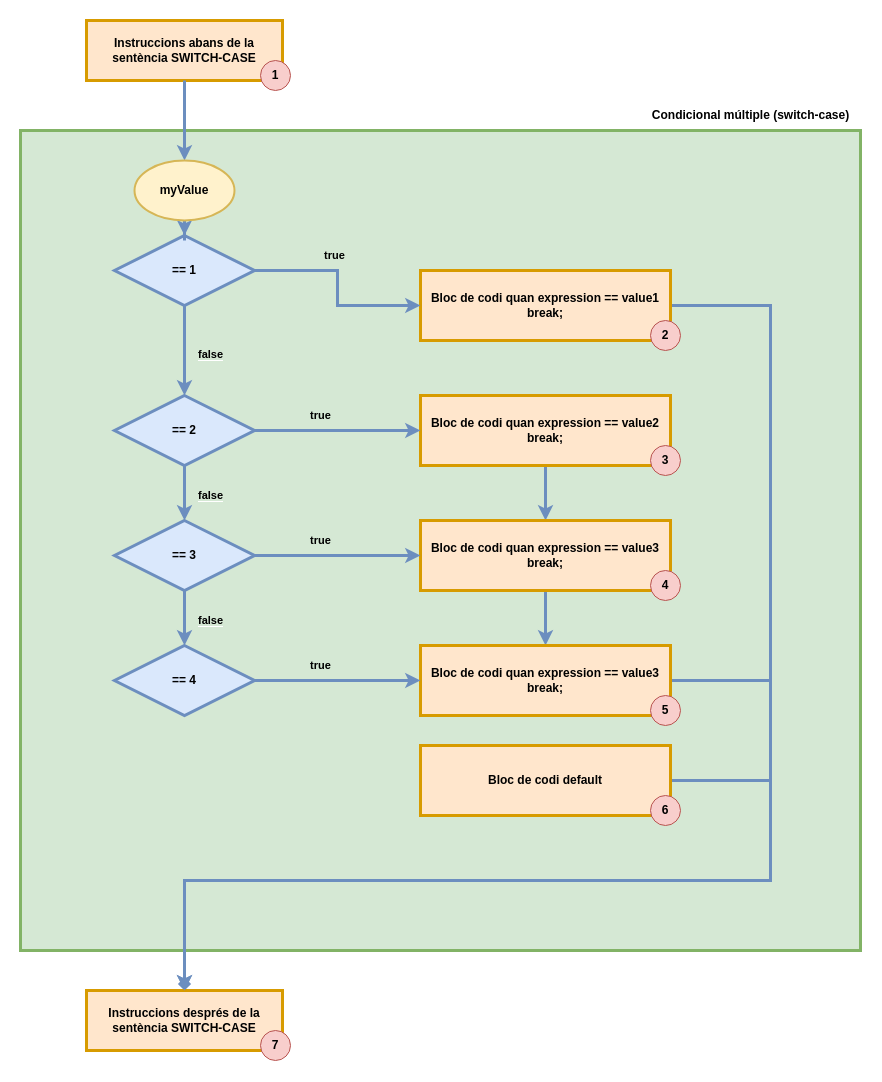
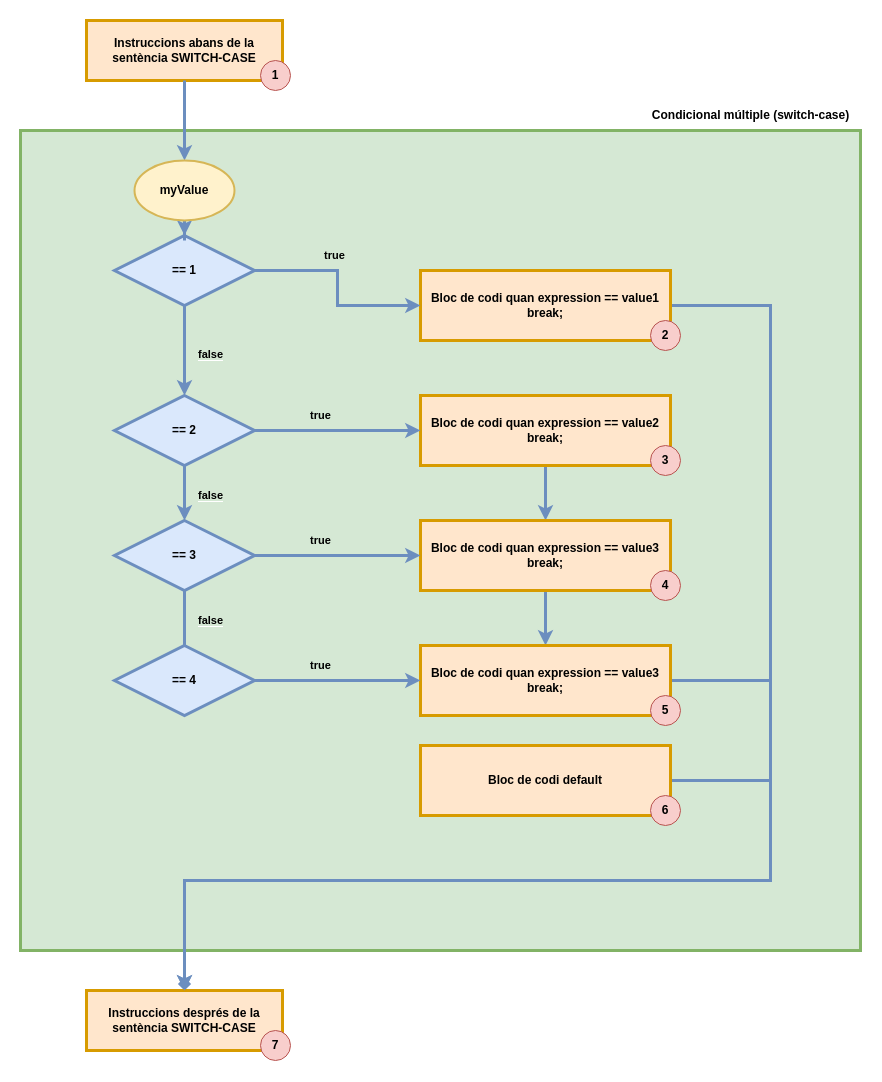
- <mxCell id="36" value="&lt;b&gt;&lt;span style=&quot;background-color: rgb(213, 232, 212);&quot;&gt;false&lt;/span&gt;&lt;/b&gt;" style="edgeStyle=orthogonalEdgeStyle;rounded=0;orthogonalLoop=1;jettySize=auto;html=1;entryX=0.5;entryY=0;entryDx=0;entryDy=0;entryPerimeter=0;strokeWidth=3;fillColor=#dae8fc;strokeColor=#6c8ebf;" edge="1" parent="1" target="31" source="22"><mxGeometry x="0.091" y="26" relative="1" as="geometry"><mxPoint x="184" y="590" as="sourcePoint" /><mxPoint as="offset" /></mxGeometry></mxCell>
+ <mxCell id="36" value="&lt;b&gt;&lt;span style=&quot;background-color: rgb(213, 232, 212);&quot;&gt;false&lt;/span&gt;&lt;/b&gt;" style="edgeStyle=orthogonalEdgeStyle;rounded=0;orthogonalLoop=1;jettySize=auto;html=1;entryX=0.5;entryY=0;entryDx=0;entryDy=0;entryPerimeter=0;strokeWidth=3;fillColor=#dae8fc;strokeColor=#6c8ebf;endArrow=none;" edge="1" parent="1" target="31" source="22"><mxGeometry x="0.091" y="26" relative="1" as="geometry"><mxPoint x="184" y="590" as="sourcePoint" /><mxPoint as="offset" /></mxGeometry></mxCell>
